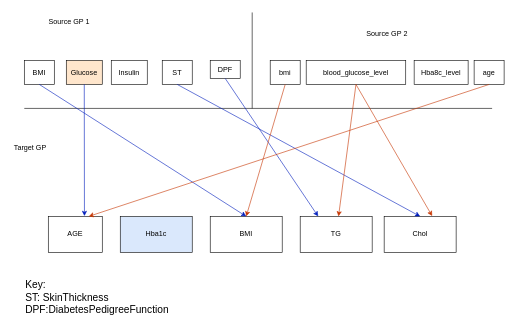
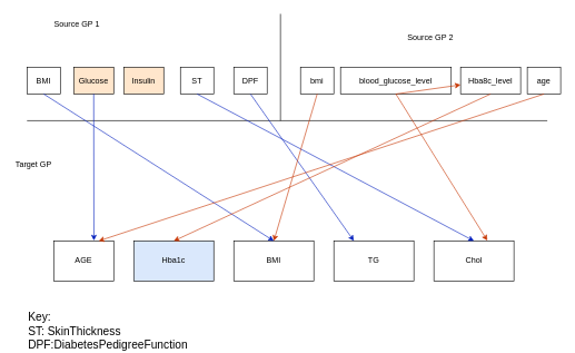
- <mxCell id="8" value="DPF" style="rounded=0;whiteSpace=wrap;html=1;" parent="1" vertex="1"><mxGeometry x="350" y="100" width="50" height="30" as="geometry" /></mxCell>
+ <mxCell id="8" value="DPF" style="rounded=0;whiteSpace=wrap;html=1;" parent="1" vertex="1"><mxGeometry x="350" y="100" width="50" height="40" as="geometry" /></mxCell>
- <mxCell id="6" value="Insulin" style="rounded=0;whiteSpace=wrap;html=1;" parent="1" vertex="1"><mxGeometry x="185" y="100" width="60" height="40" as="geometry" /></mxCell>
+ <mxCell id="6" value="Insulin" style="rounded=0;whiteSpace=wrap;html=1;fillColor=#ffe6cc;" parent="1" vertex="1"><mxGeometry x="185" y="100" width="60" height="40" as="geometry" /></mxCell>
- <mxCell id="29" value="" style="endArrow=classic;html=1;rounded=0;exitX=0.5;exitY=1;exitDx=0;exitDy=0;fillColor=#fa6800;strokeColor=#C73500;" parent="1" source="9" target="19" edge="1"><mxGeometry width="50" height="50" relative="1" as="geometry"><mxPoint x="520" y="330" as="sourcePoint" /><mxPoint x="570" y="280" as="targetPoint" /></mxGeometry></mxCell>
+ <mxCell id="29" value="" style="endArrow=classic;html=1;rounded=0;exitX=0.5;exitY=1;exitDx=0;exitDy=0;fillColor=#fa6800;strokeColor=#C73500;" parent="1" source="9" target="10" edge="1"><mxGeometry width="50" height="50" relative="1" as="geometry"><mxPoint x="520" y="330" as="sourcePoint" /><mxPoint x="570" y="280" as="targetPoint" /></mxGeometry></mxCell>
+ <mxCell id="27" value="" style="endArrow=classic;html=1;rounded=0;exitX=0.5;exitY=1;exitDx=0;exitDy=0;entryX=0.5;entryY=0;entryDx=0;entryDy=0;fillColor=#fa6800;strokeColor=#C73500;" parent="1" source="10" target="17" edge="1"><mxGeometry width="50" height="50" relative="1" as="geometry"><mxPoint x="520" y="330" as="sourcePoint" /><mxPoint x="570" y="280" as="targetPoint" /></mxGeometry></mxCell>
- <mxCell id="18" value="Chol" style="rounded=0;whiteSpace=wrap;html=1;" parent="1" vertex="1"><mxGeometry x="640" y="360" width="120" height="60" as="geometry" /></mxCell>
+ <mxCell id="18" value="Chol" style="rounded=0;whiteSpace=wrap;html=1;" parent="1" vertex="1"><mxGeometry x="650" y="360" width="120" height="60" as="geometry" /></mxCell>
